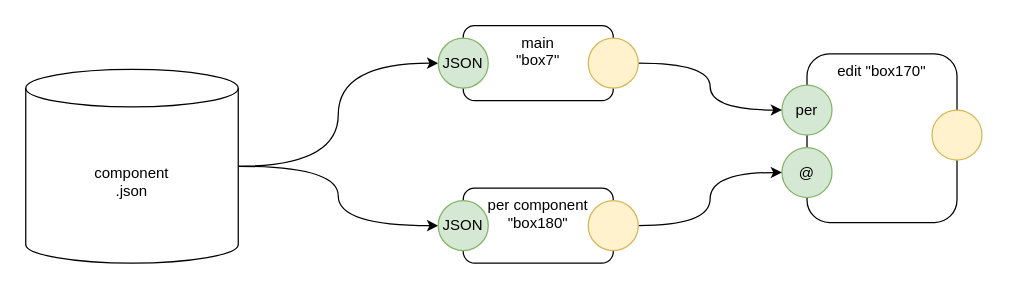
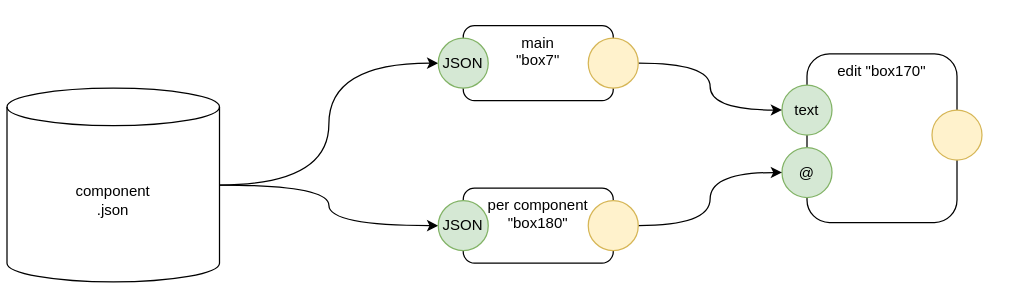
- <mxCell id="8" value="per" style="ellipse;whiteSpace=wrap;html=1;aspect=fixed;strokeColor=#82b366;align=center;fillColor=#d5e8d4;" vertex="1" parent="6"><mxGeometry y="25" width="40" height="40" as="geometry" /></mxCell>
+ <mxCell id="8" value="text" style="ellipse;whiteSpace=wrap;html=1;aspect=fixed;strokeColor=#82b366;align=center;fillColor=#d5e8d4;" vertex="1" parent="6"><mxGeometry y="25" width="40" height="40" as="geometry" /></mxCell>
- <mxCell id="4" value="component&lt;br&gt;.json" style="shape=cylinder3;whiteSpace=wrap;html=1;boundedLbl=1;backgroundOutline=1;size=15;" vertex="1" parent="1"><mxGeometry x="20" y="55" width="170" height="155" as="geometry" /></mxCell>
+ <mxCell id="4" value="component&lt;br&gt;.json" style="shape=cylinder3;whiteSpace=wrap;html=1;boundedLbl=1;backgroundOutline=1;size=15;" vertex="1" parent="1"><mxGeometry x="5" y="70" width="170" height="155" as="geometry" /></mxCell>
